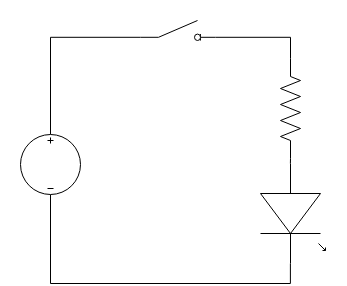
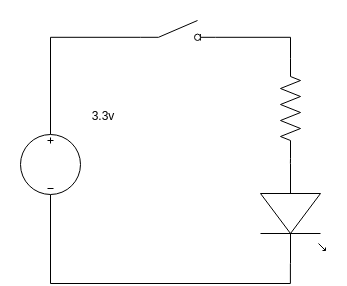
+ <mxCell id="10" value="3.3v" style="text;strokeColor=none;fillColor=none;html=1;align=center;verticalAlign=middle;whiteSpace=wrap;rounded=0;" parent="1" vertex="1"><mxGeometry x="73" y="101" width="60" height="30" as="geometry" /></mxCell>
